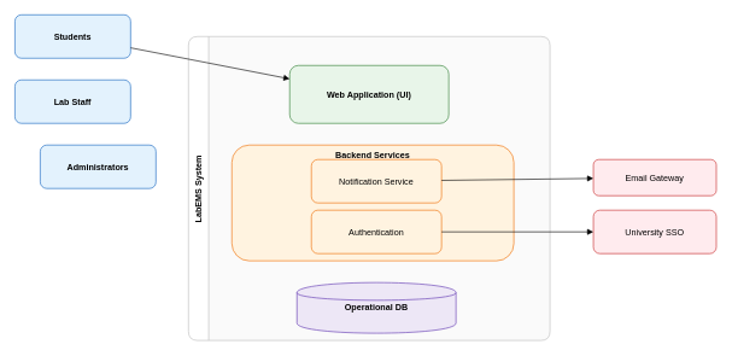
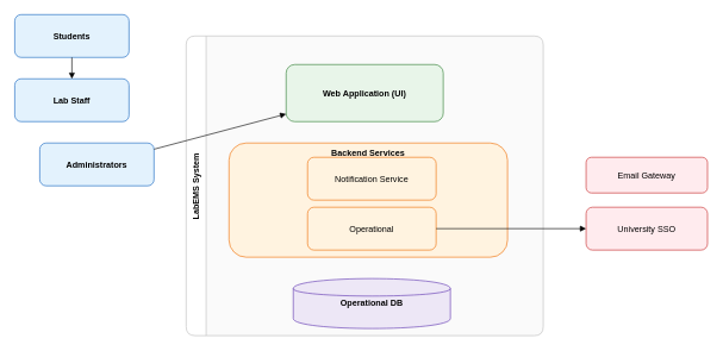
- <mxCell id="13" style="endArrow=block;edgeStyle=none;" parent="1" source="8" target="3" edge="1"><mxGeometry relative="1" as="geometry" /></mxCell>
+ <mxCell id="13" style="endArrow=block;edgeStyle=none;" parent="1" source="8" target="9" edge="1"><mxGeometry relative="1" as="geometry" /></mxCell>
+ <mxCell id="14" style="endArrow=block;edgeStyle=none;" parent="1" source="10" target="3" edge="1"><mxGeometry relative="1" as="geometry" /></mxCell>
- <mxCell id="15" style="endArrow=block;edgeStyle=none;" parent="1" source="6" target="11" edge="1"><mxGeometry relative="1" as="geometry" /></mxCell>
- <mxCell id="5" value="Authentication" style="shape=rectangle;rounded=1;fillColor=#FFF3E0;strokeColor=#EF6C00;" parent="2" vertex="1"><mxGeometry x="170" y="240" width="180" height="60" as="geometry" /></mxCell>
+ <mxCell id="5" value="Operational" style="shape=rectangle;rounded=1;fillColor=#FFF3E0;strokeColor=#EF6C00;" parent="2" vertex="1"><mxGeometry x="170" y="240" width="180" height="60" as="geometry" /></mxCell>
